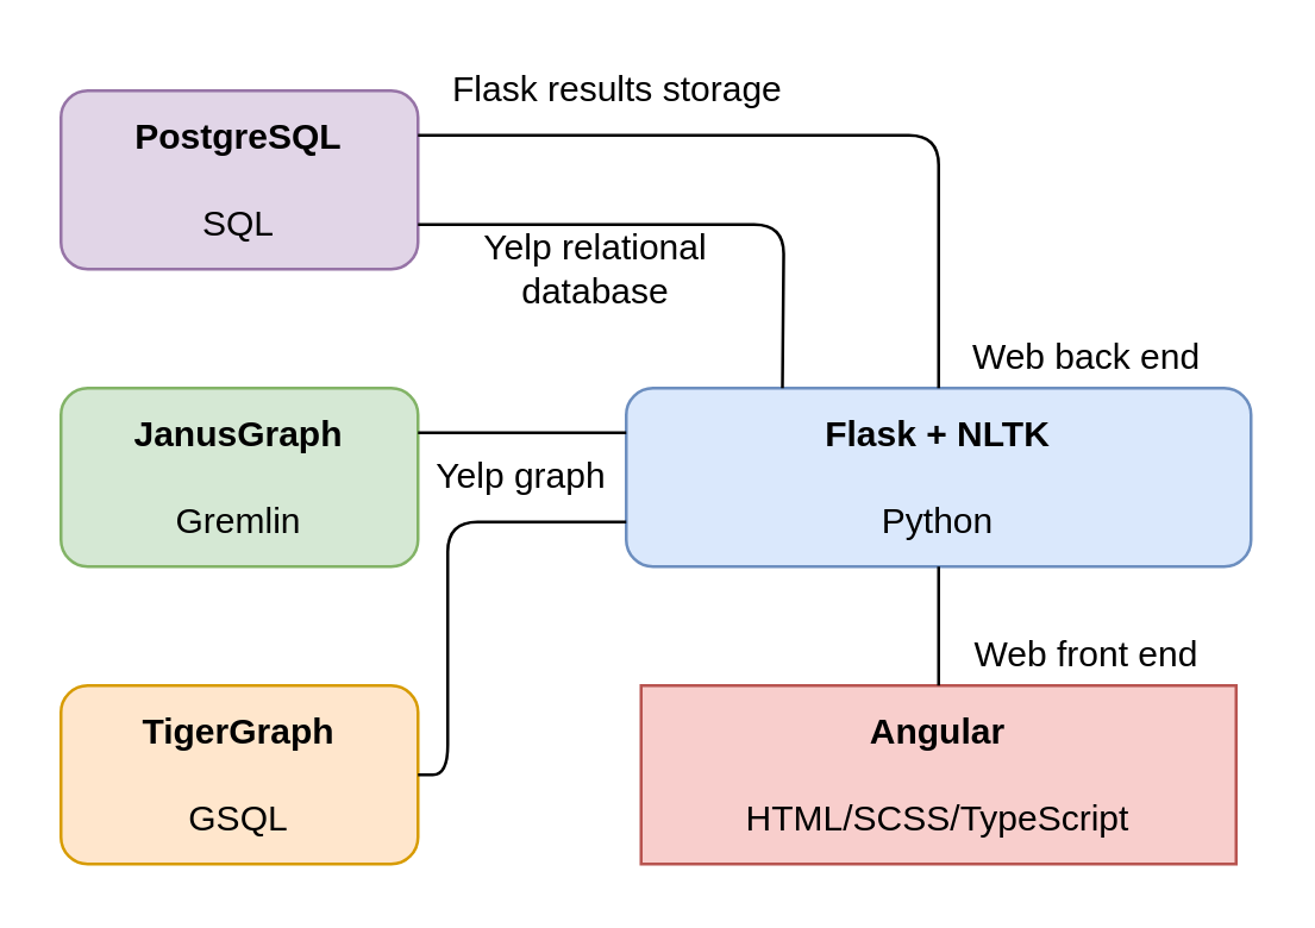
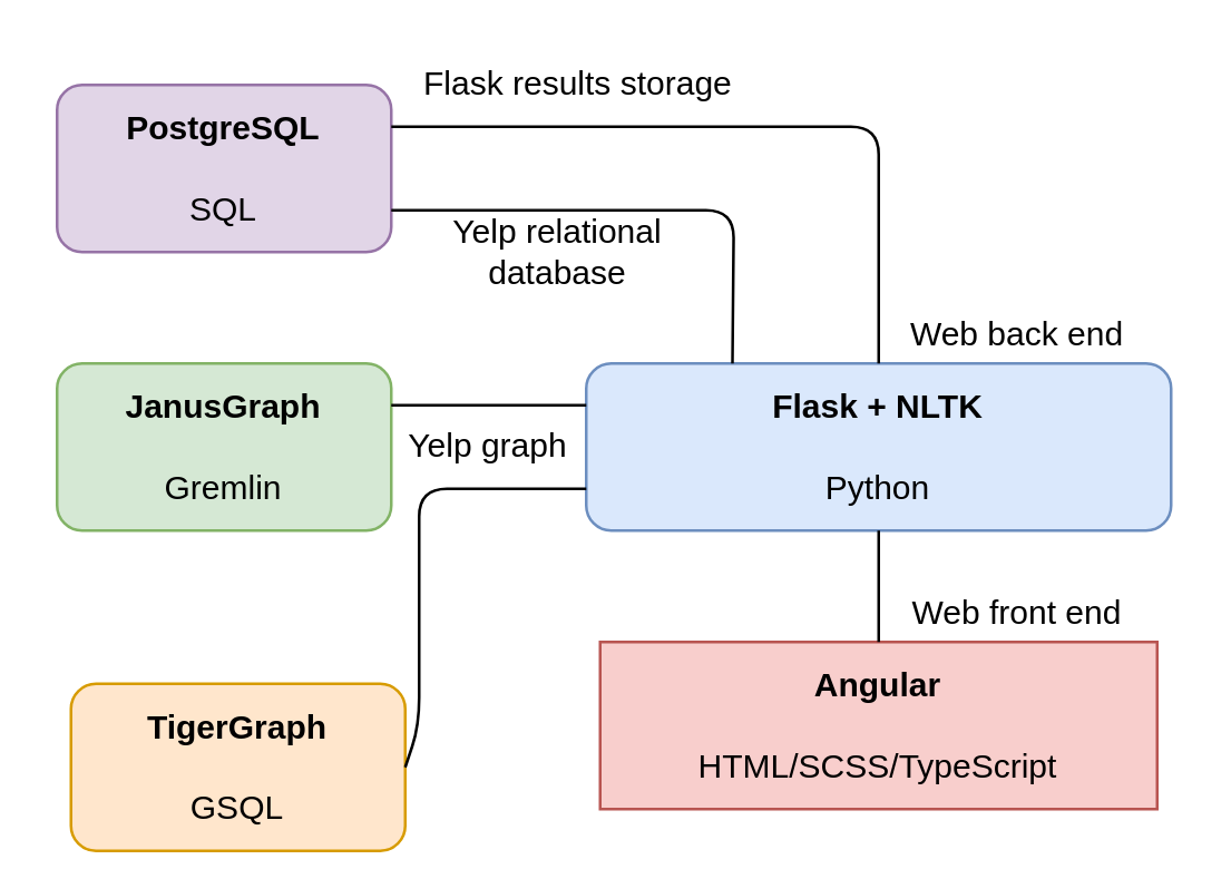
- <mxCell id="6" value="&lt;b&gt;TigerGraph&lt;/b&gt;&lt;br&gt;&lt;br&gt;GSQL" style="rounded=1;whiteSpace=wrap;html=1;fillColor=#ffe6cc;strokeColor=#d79b00;" vertex="1" parent="1"><mxGeometry x="20" y="230" width="120" height="60" as="geometry" /></mxCell>
+ <mxCell id="6" value="&lt;b&gt;TigerGraph&lt;/b&gt;&lt;br&gt;&lt;br&gt;GSQL" style="rounded=1;whiteSpace=wrap;html=1;fillColor=#ffe6cc;strokeColor=#d79b00;" vertex="1" parent="1"><mxGeometry x="25" y="245" width="120" height="60" as="geometry" /></mxCell>
